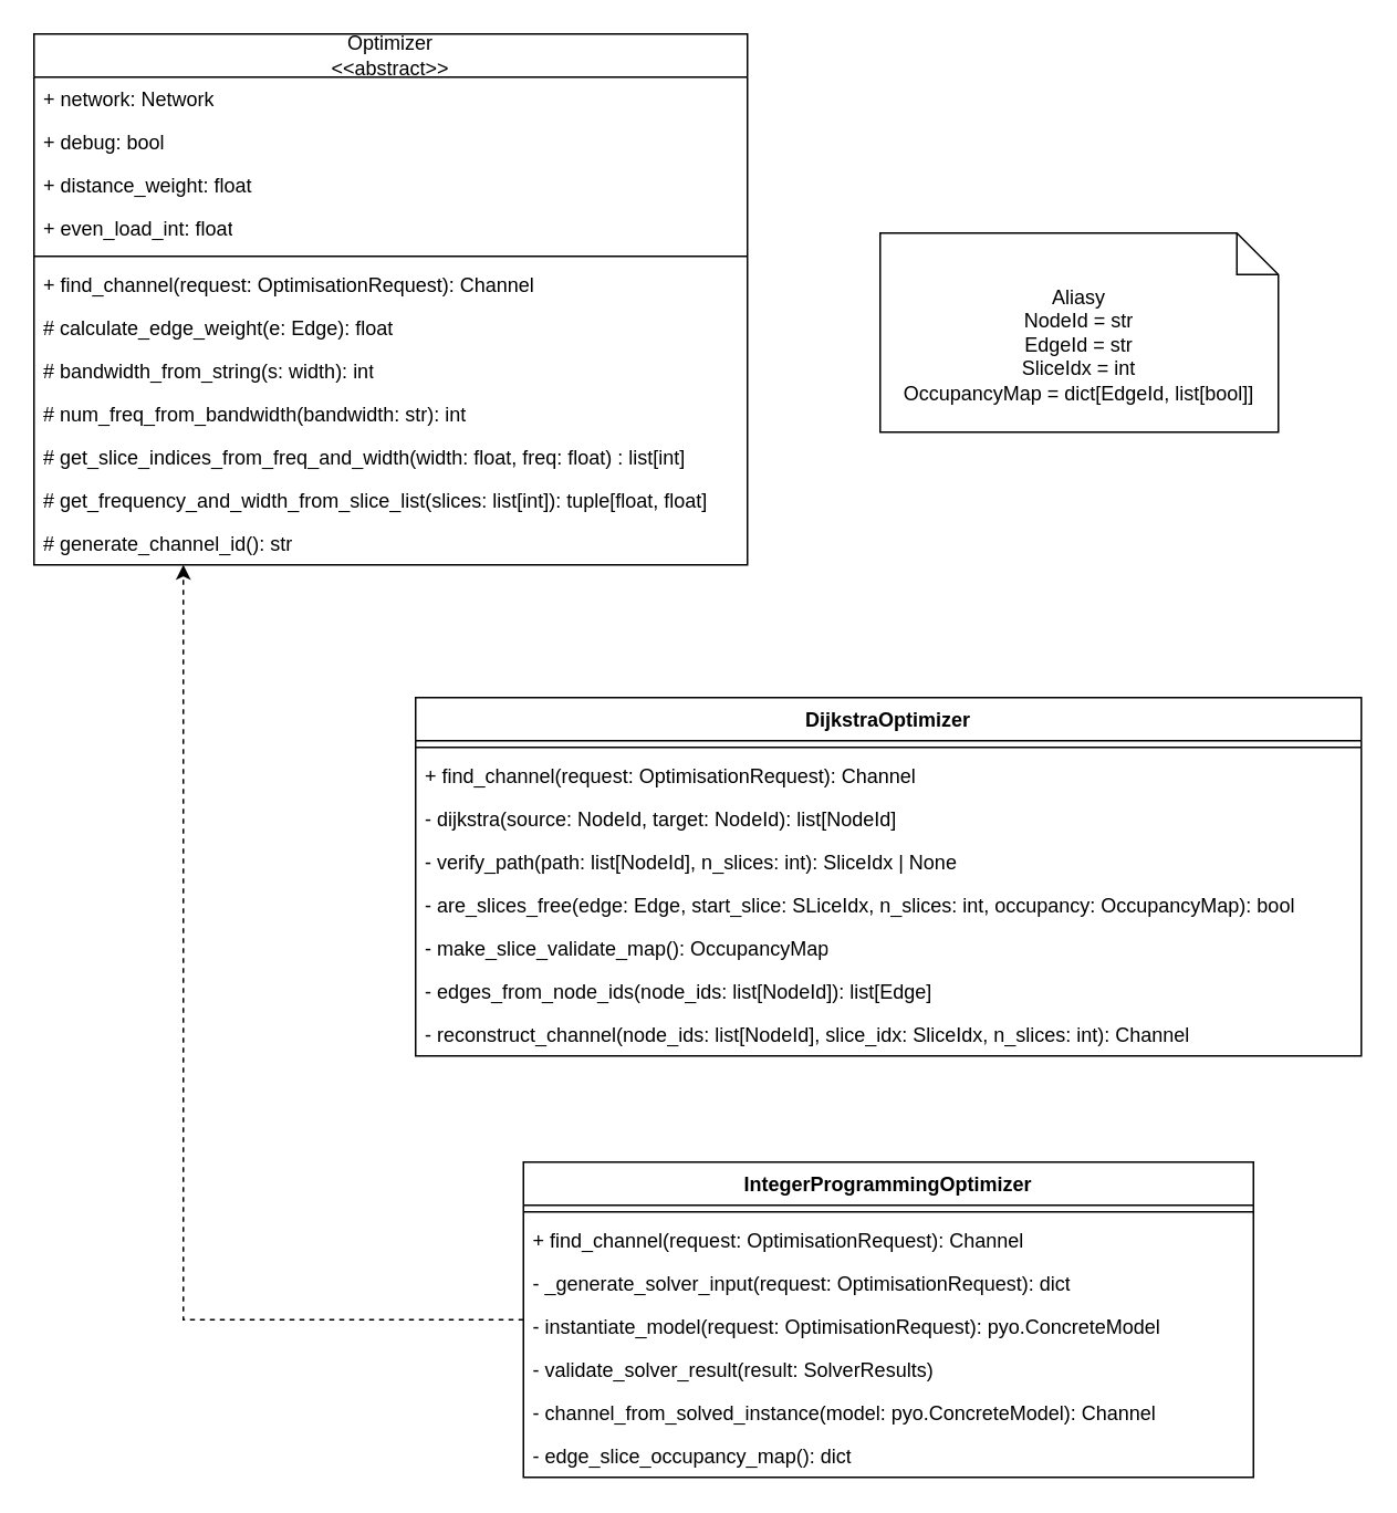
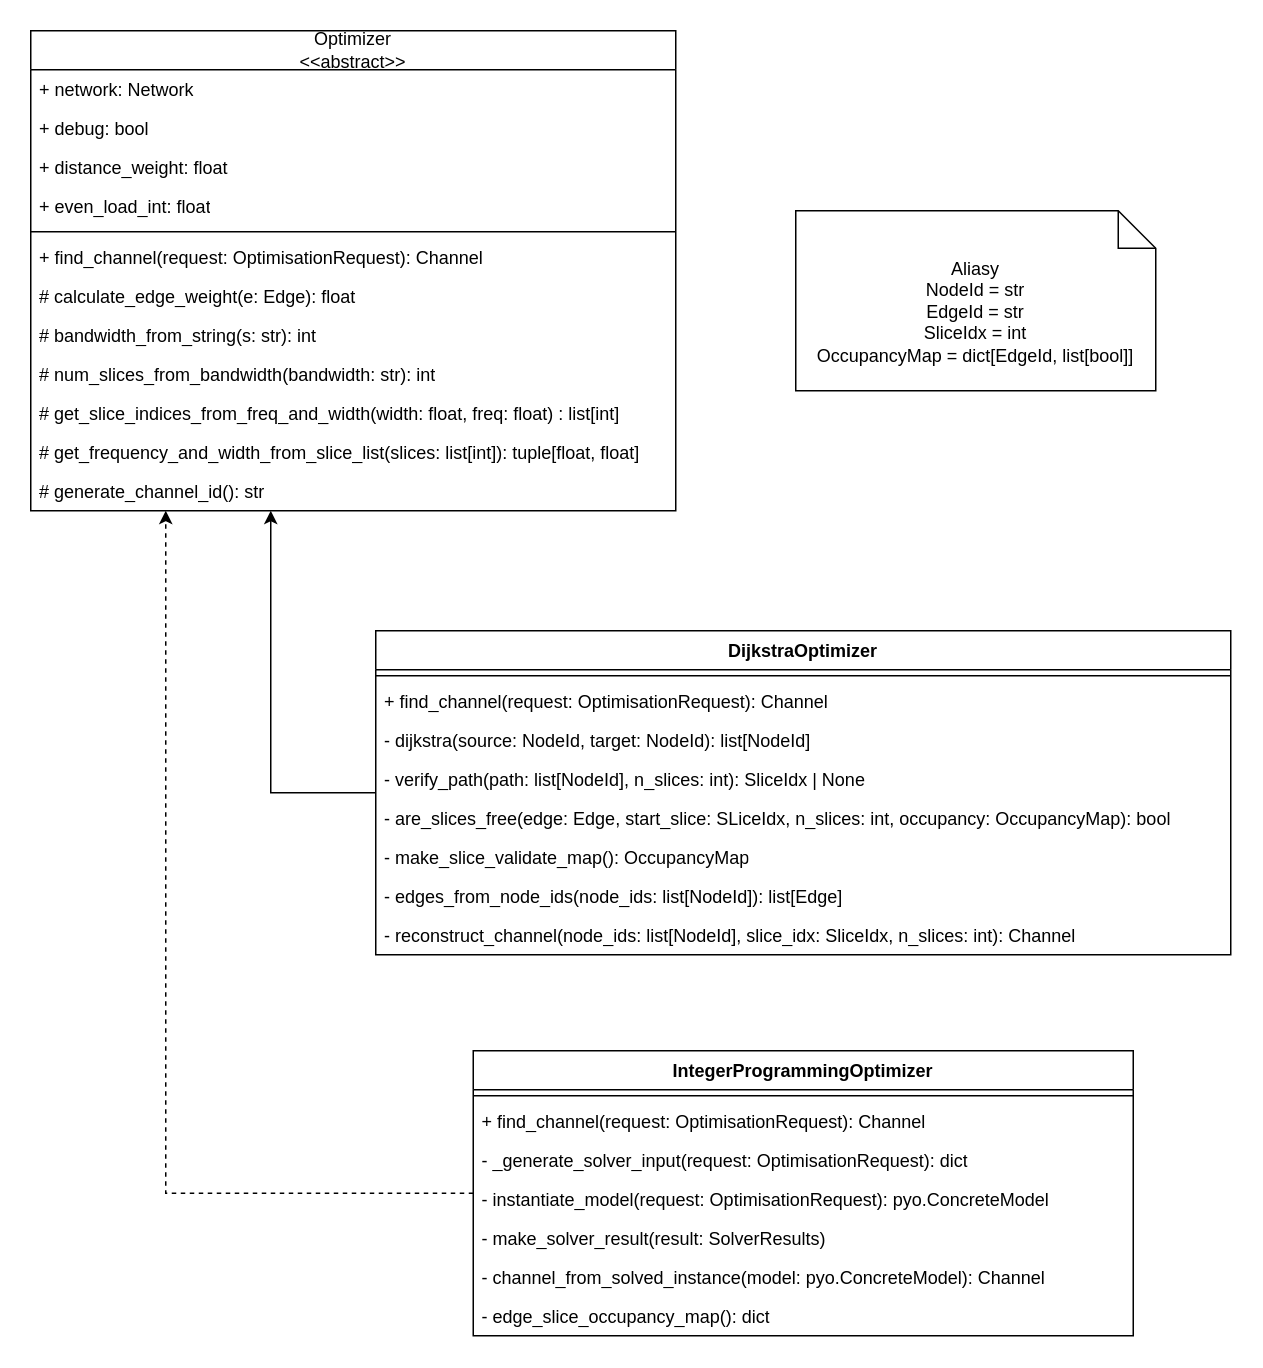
- <mxCell id="10" value="# bandwidth_from_string(s: width): int" style="text;strokeColor=none;fillColor=none;align=left;verticalAlign=top;spacingLeft=4;spacingRight=4;overflow=hidden;rotatable=0;points=[[0,0.5],[1,0.5]];portConstraint=eastwest;whiteSpace=wrap;html=1;" parent="2" vertex="1"><mxGeometry y="190" width="430" height="26" as="geometry" /></mxCell>
+ <mxCell id="10" value="# bandwidth_from_string(s: str): int" style="text;strokeColor=none;fillColor=none;align=left;verticalAlign=top;spacingLeft=4;spacingRight=4;overflow=hidden;rotatable=0;points=[[0,0.5],[1,0.5]];portConstraint=eastwest;whiteSpace=wrap;html=1;" parent="2" vertex="1"><mxGeometry y="190" width="430" height="26" as="geometry" /></mxCell>
- <mxCell id="11" value="# num_freq_from_bandwidth(bandwidth: str): int" style="text;strokeColor=none;fillColor=none;align=left;verticalAlign=top;spacingLeft=4;spacingRight=4;overflow=hidden;rotatable=0;points=[[0,0.5],[1,0.5]];portConstraint=eastwest;whiteSpace=wrap;html=1;" parent="2" vertex="1"><mxGeometry y="216" width="430" height="26" as="geometry" /></mxCell>
+ <mxCell id="11" value="# num_slices_from_bandwidth(bandwidth: str): int" style="text;strokeColor=none;fillColor=none;align=left;verticalAlign=top;spacingLeft=4;spacingRight=4;overflow=hidden;rotatable=0;points=[[0,0.5],[1,0.5]];portConstraint=eastwest;whiteSpace=wrap;html=1;" parent="2" vertex="1"><mxGeometry y="216" width="430" height="26" as="geometry" /></mxCell>
+ <mxCell id="15" style="edgeStyle=orthogonalEdgeStyle;rounded=0;orthogonalLoop=1;jettySize=auto;html=1;" edge="1" parent="1" source="16" target="2"><mxGeometry relative="1" as="geometry"><Array as="points"><mxPoint x="180" y="528" /></Array></mxGeometry></mxCell>
- <mxCell id="31" value="- validate_solver_result(result: SolverResults)" style="text;strokeColor=none;fillColor=none;align=left;verticalAlign=top;spacingLeft=4;spacingRight=4;overflow=hidden;rotatable=0;points=[[0,0.5],[1,0.5]];portConstraint=eastwest;whiteSpace=wrap;html=1;" parent="26" vertex="1"><mxGeometry y="112" width="440" height="26" as="geometry" /></mxCell>
+ <mxCell id="31" value="- make_solver_result(result: SolverResults)" style="text;strokeColor=none;fillColor=none;align=left;verticalAlign=top;spacingLeft=4;spacingRight=4;overflow=hidden;rotatable=0;points=[[0,0.5],[1,0.5]];portConstraint=eastwest;whiteSpace=wrap;html=1;" parent="26" vertex="1"><mxGeometry y="112" width="440" height="26" as="geometry" /></mxCell>
